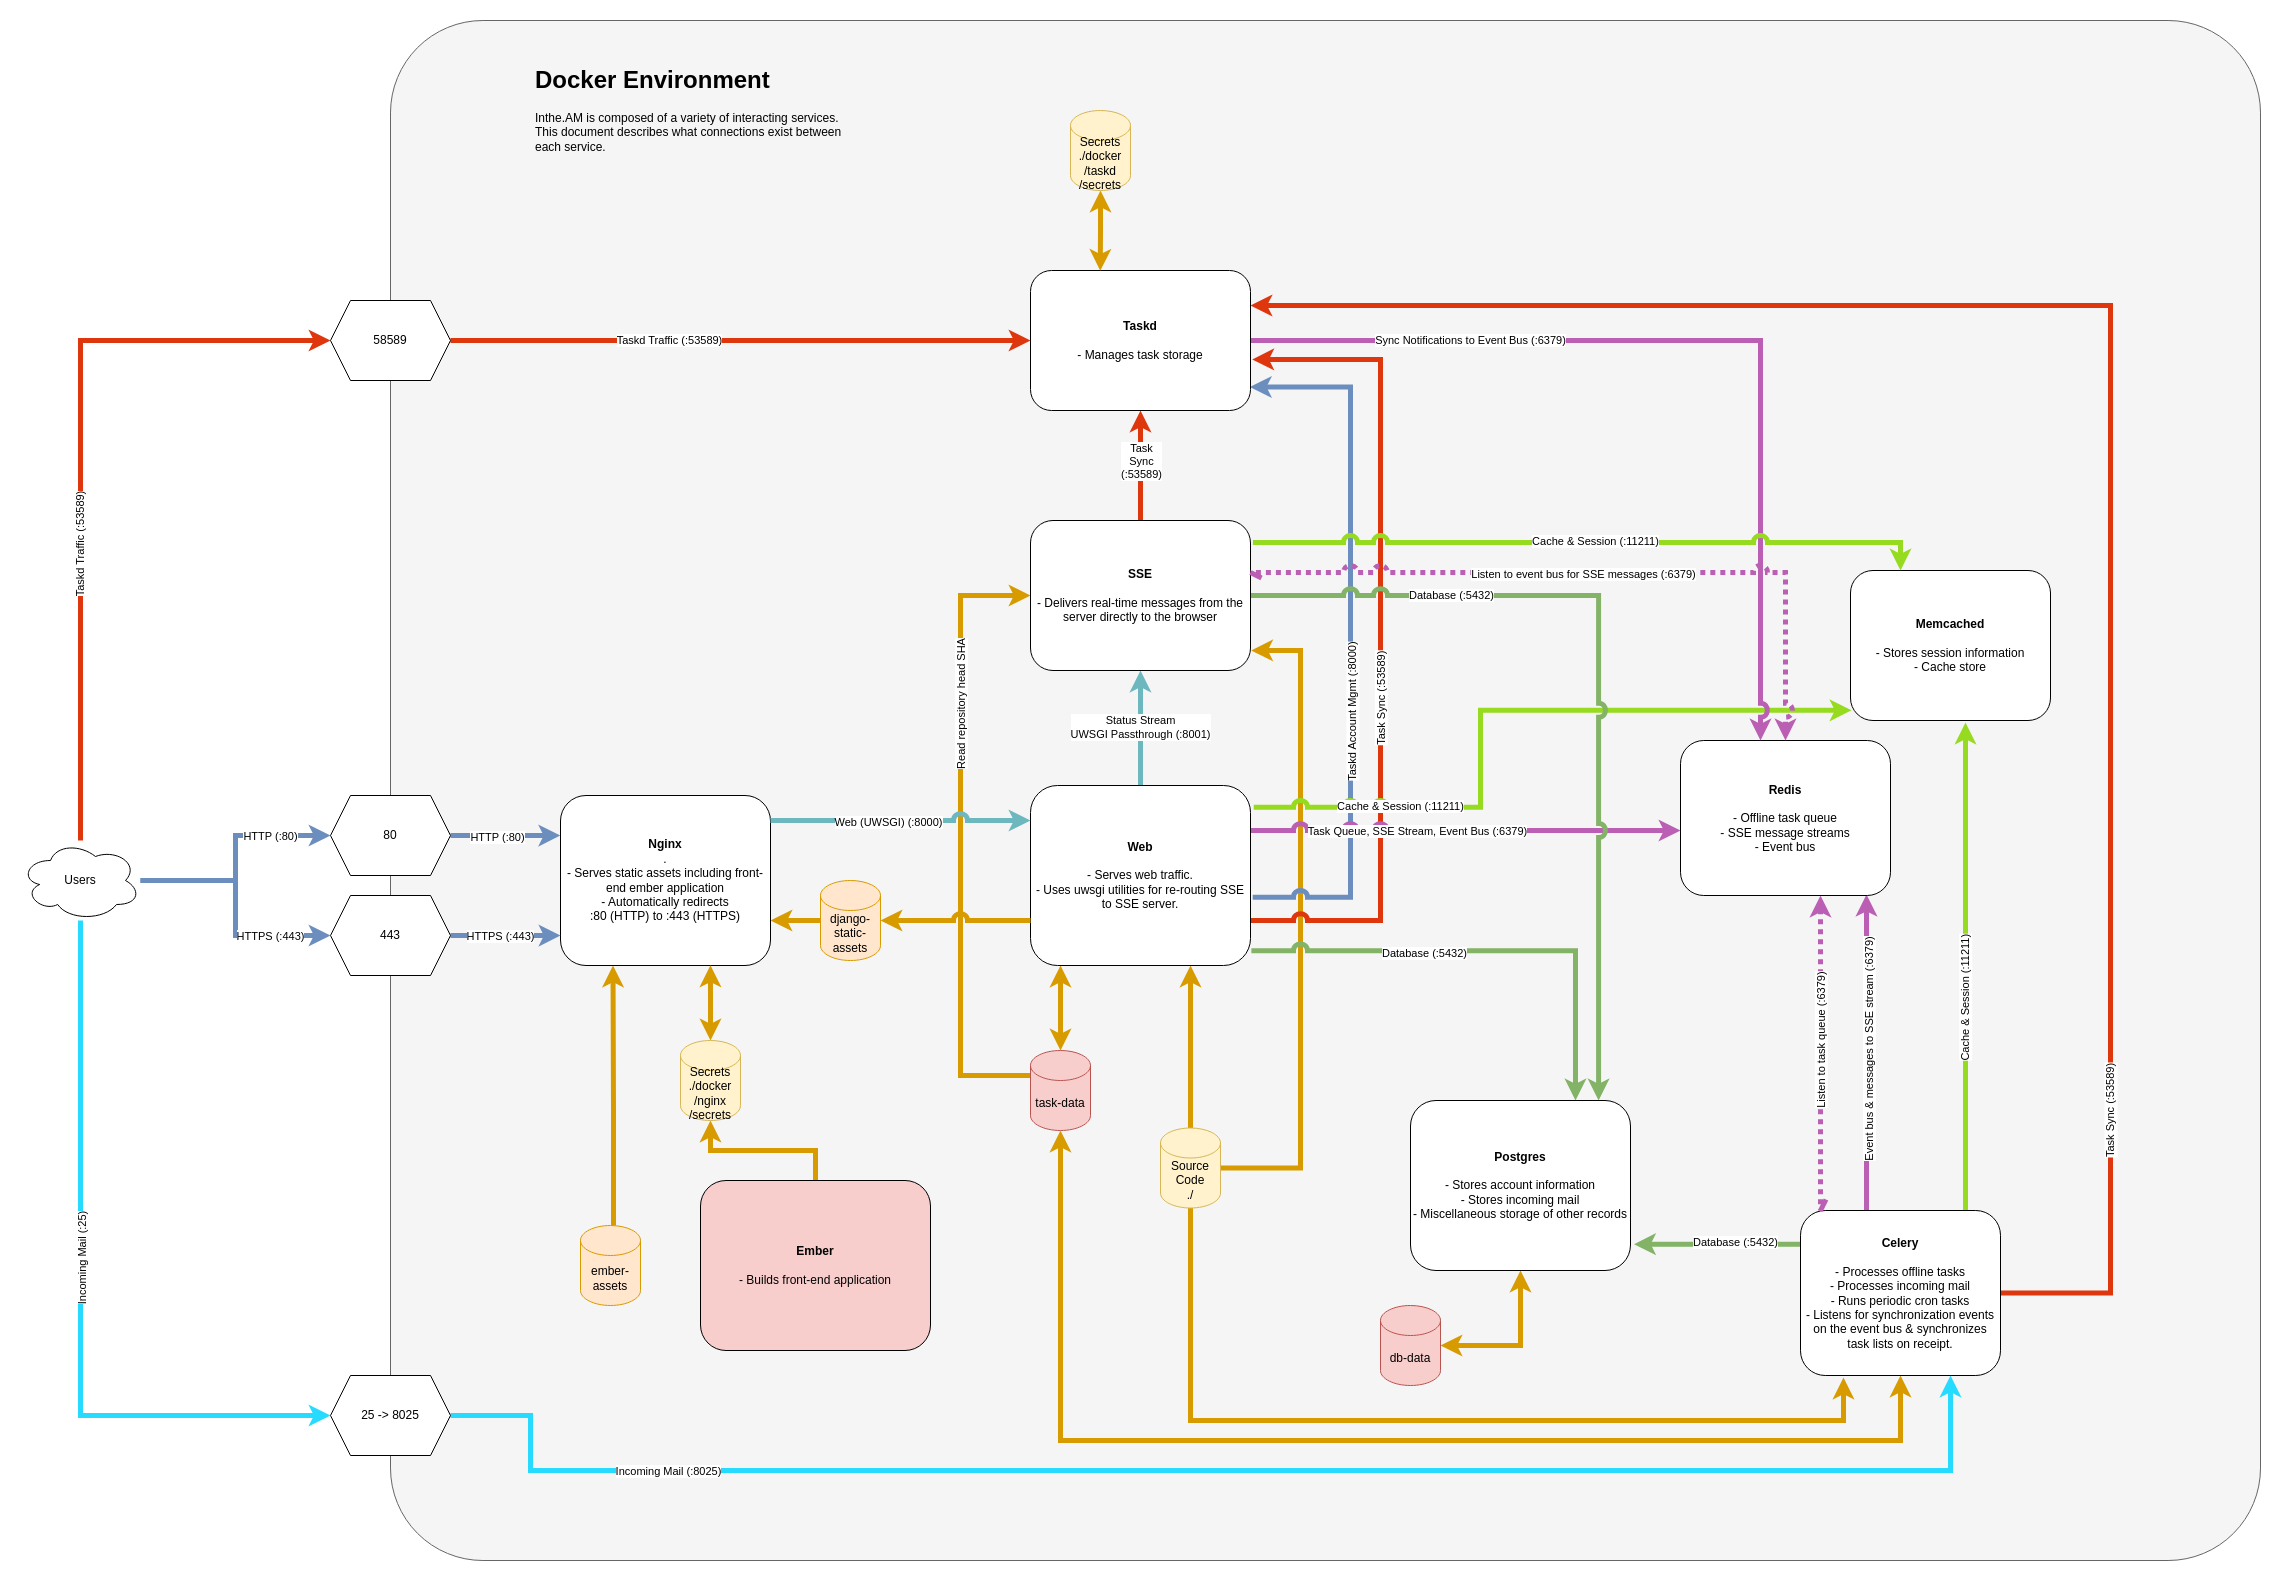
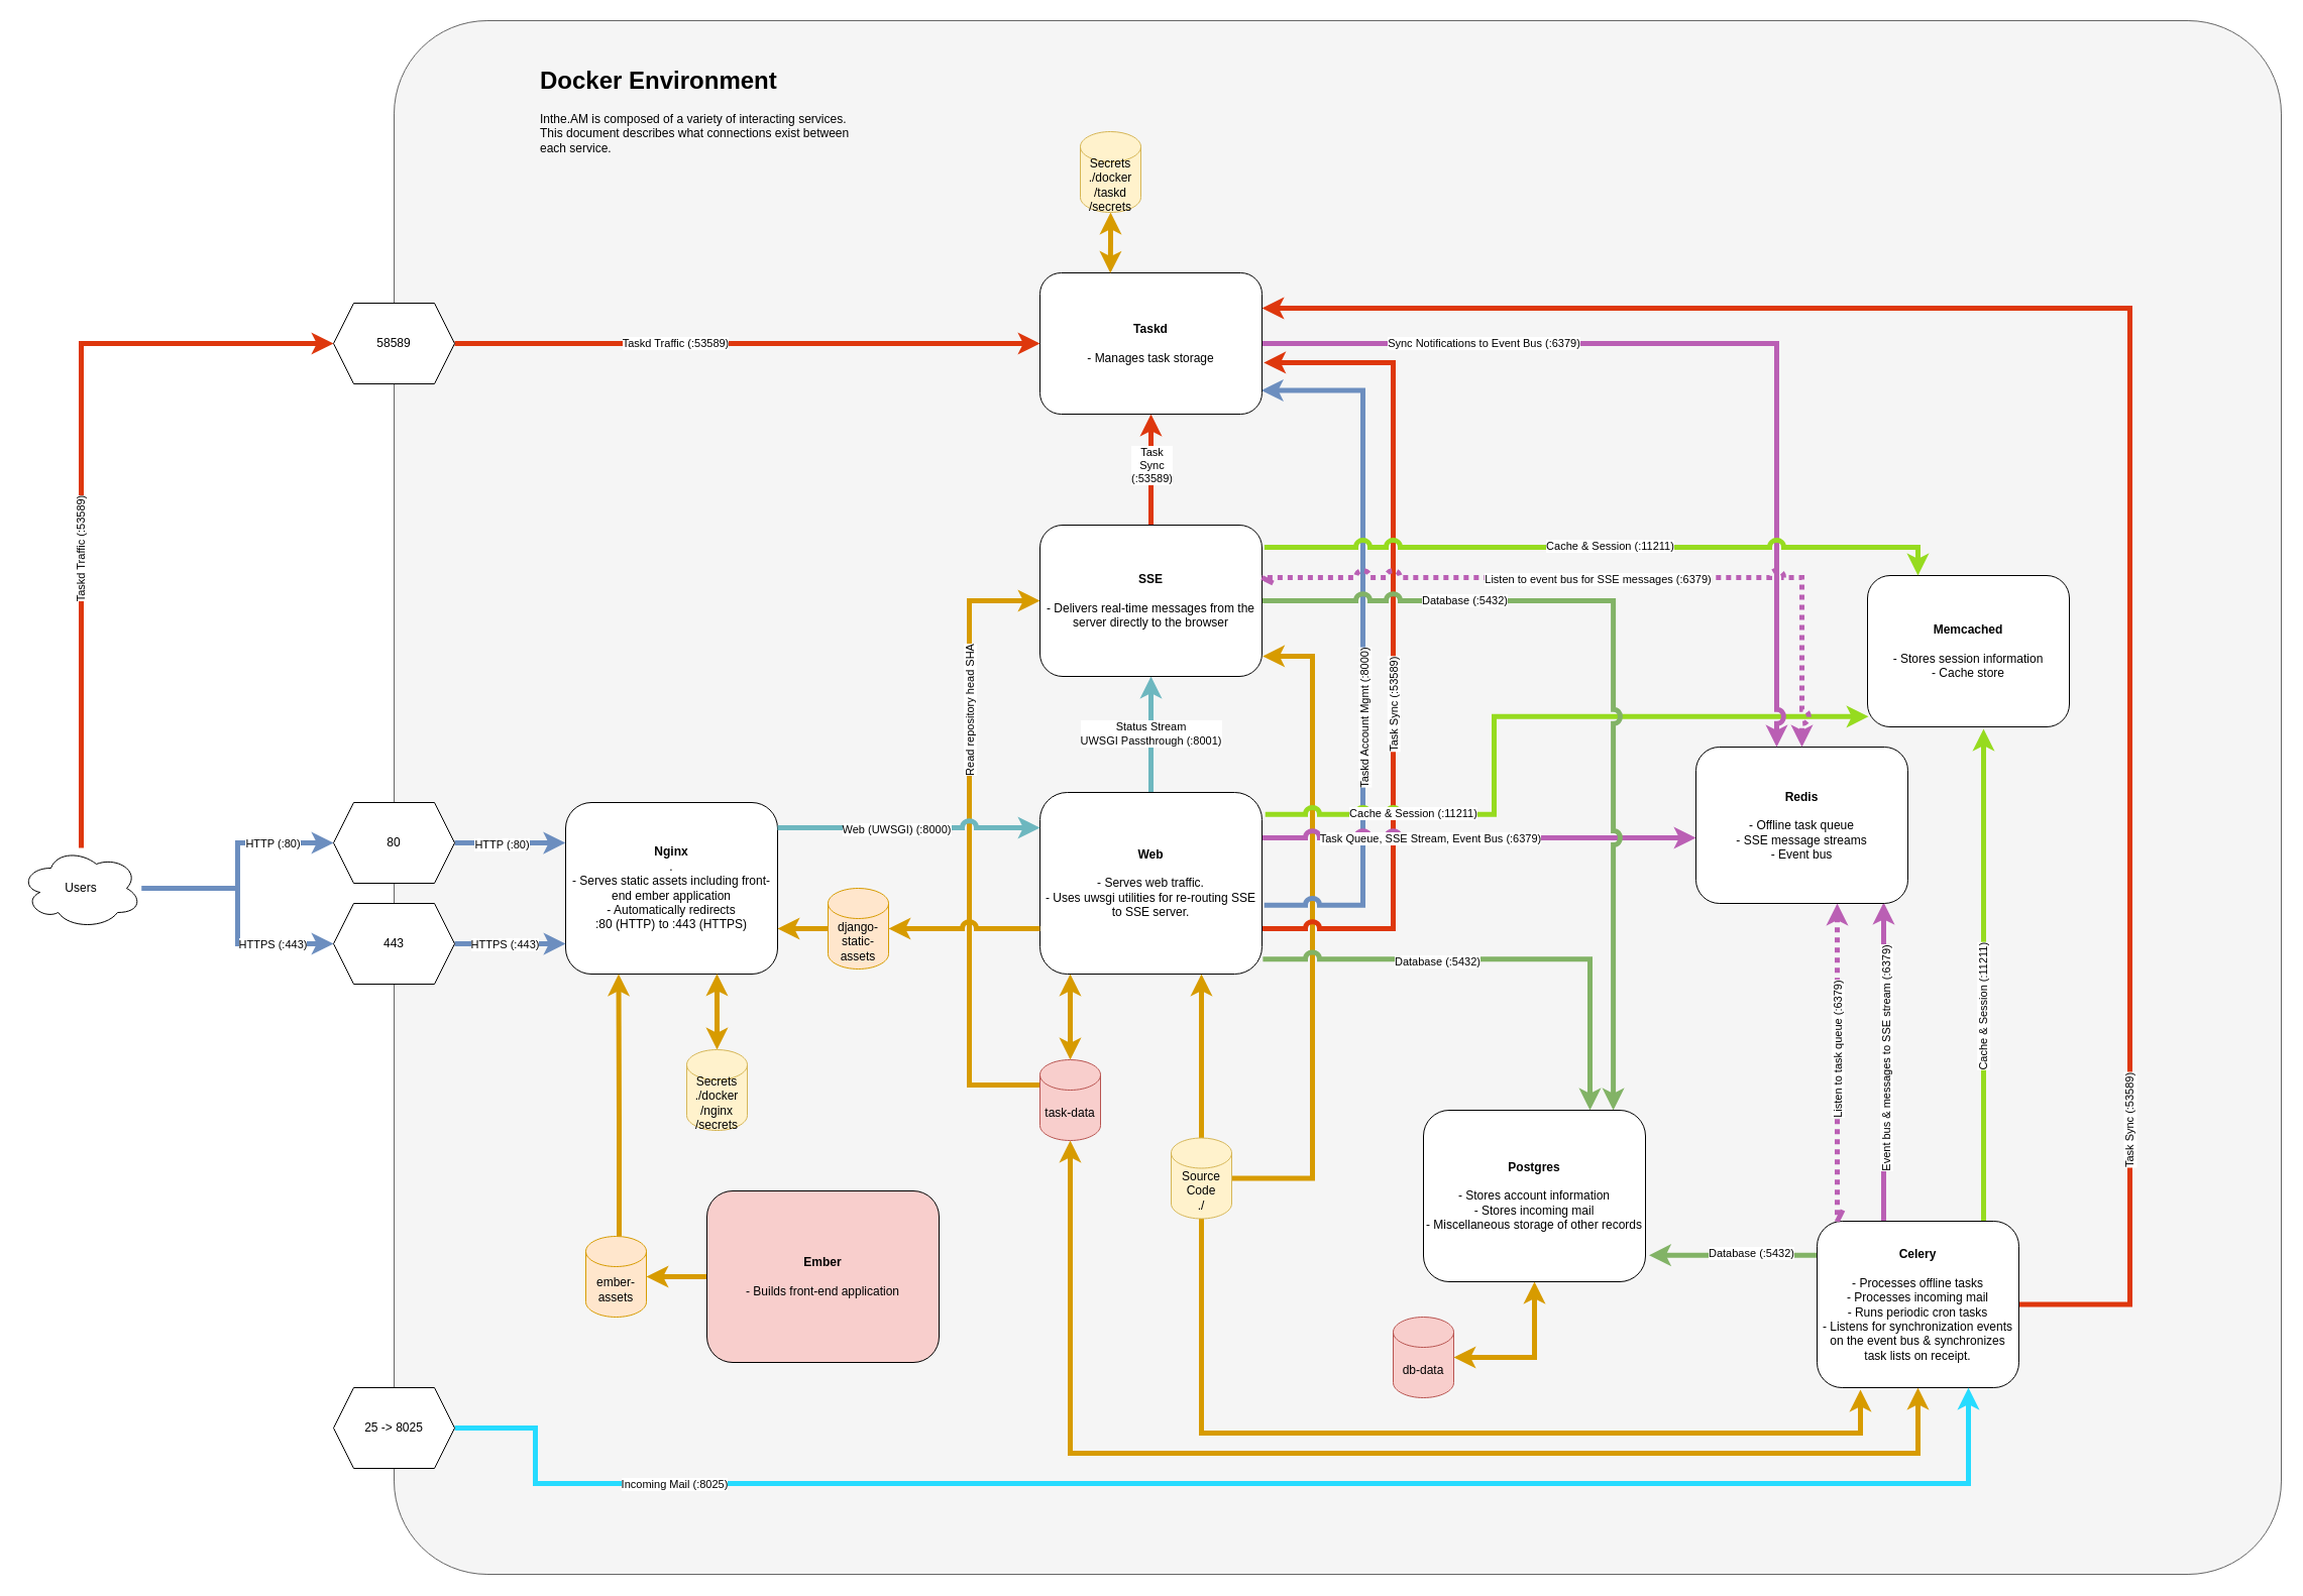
- <mxCell id="73" value="Secrets&lt;br&gt;./docker&lt;br&gt;/taskd&lt;br&gt;/secrets" style="shape=cylinder3;whiteSpace=wrap;html=1;boundedLbl=1;backgroundOutline=1;size=15;fillColor=#fff2cc;strokeColor=#d6b656;" vertex="1" parent="1"><mxGeometry x="1070" y="110" width="60" height="80" as="geometry" /></mxCell>
+ <mxCell id="73" value="Secrets&lt;br&gt;./docker&lt;br&gt;/taskd&lt;br&gt;/secrets" style="shape=cylinder3;whiteSpace=wrap;html=1;boundedLbl=1;backgroundOutline=1;size=15;fillColor=#fff2cc;strokeColor=#d6b656;" vertex="1" parent="1"><mxGeometry x="1070" y="130" width="60" height="80" as="geometry" /></mxCell>
- <mxCell id="61" style="edgeStyle=orthogonalEdgeStyle;rounded=0;orthogonalLoop=1;jettySize=auto;html=1;startArrow=none;startFill=0;endArrow=classic;endFill=1;strokeColor=#d79b00;strokeWidth=5;fillColor=#ffe6cc;" parent="1" source="62" target="75" edge="1"><mxGeometry relative="1" as="geometry" /></mxCell>
+ <mxCell id="61" style="edgeStyle=orthogonalEdgeStyle;rounded=0;orthogonalLoop=1;jettySize=auto;html=1;entryX=1;entryY=0.5;entryDx=0;entryDy=0;entryPerimeter=0;startArrow=none;startFill=0;endArrow=classic;endFill=1;strokeColor=#d79b00;strokeWidth=5;fillColor=#ffe6cc;" parent="1" source="62" target="64" edge="1"><mxGeometry relative="1" as="geometry" /></mxCell>
- <mxCell id="20" style="edgeStyle=orthogonalEdgeStyle;rounded=0;sketch=0;orthogonalLoop=1;jettySize=auto;html=1;entryX=0;entryY=0.5;entryDx=0;entryDy=0;shadow=0;startArrow=none;startFill=0;endFill=1;strokeColor=#26DBFF;strokeWidth=5;fillColor=#ffe6cc;" edge="1" parent="1" source="22" target="87"><mxGeometry relative="1" as="geometry"><Array as="points"><mxPoint x="80" y="1415" /></Array></mxGeometry></mxCell>
- <mxCell id="21" value="Incoming Mail (:25)" style="edgeLabel;html=1;align=center;verticalAlign=middle;resizable=0;points=[];rotation=270;" vertex="1" connectable="0" parent="20"><mxGeometry x="-0.09" y="1" relative="1" as="geometry"><mxPoint as="offset" /></mxGeometry></mxCell>
